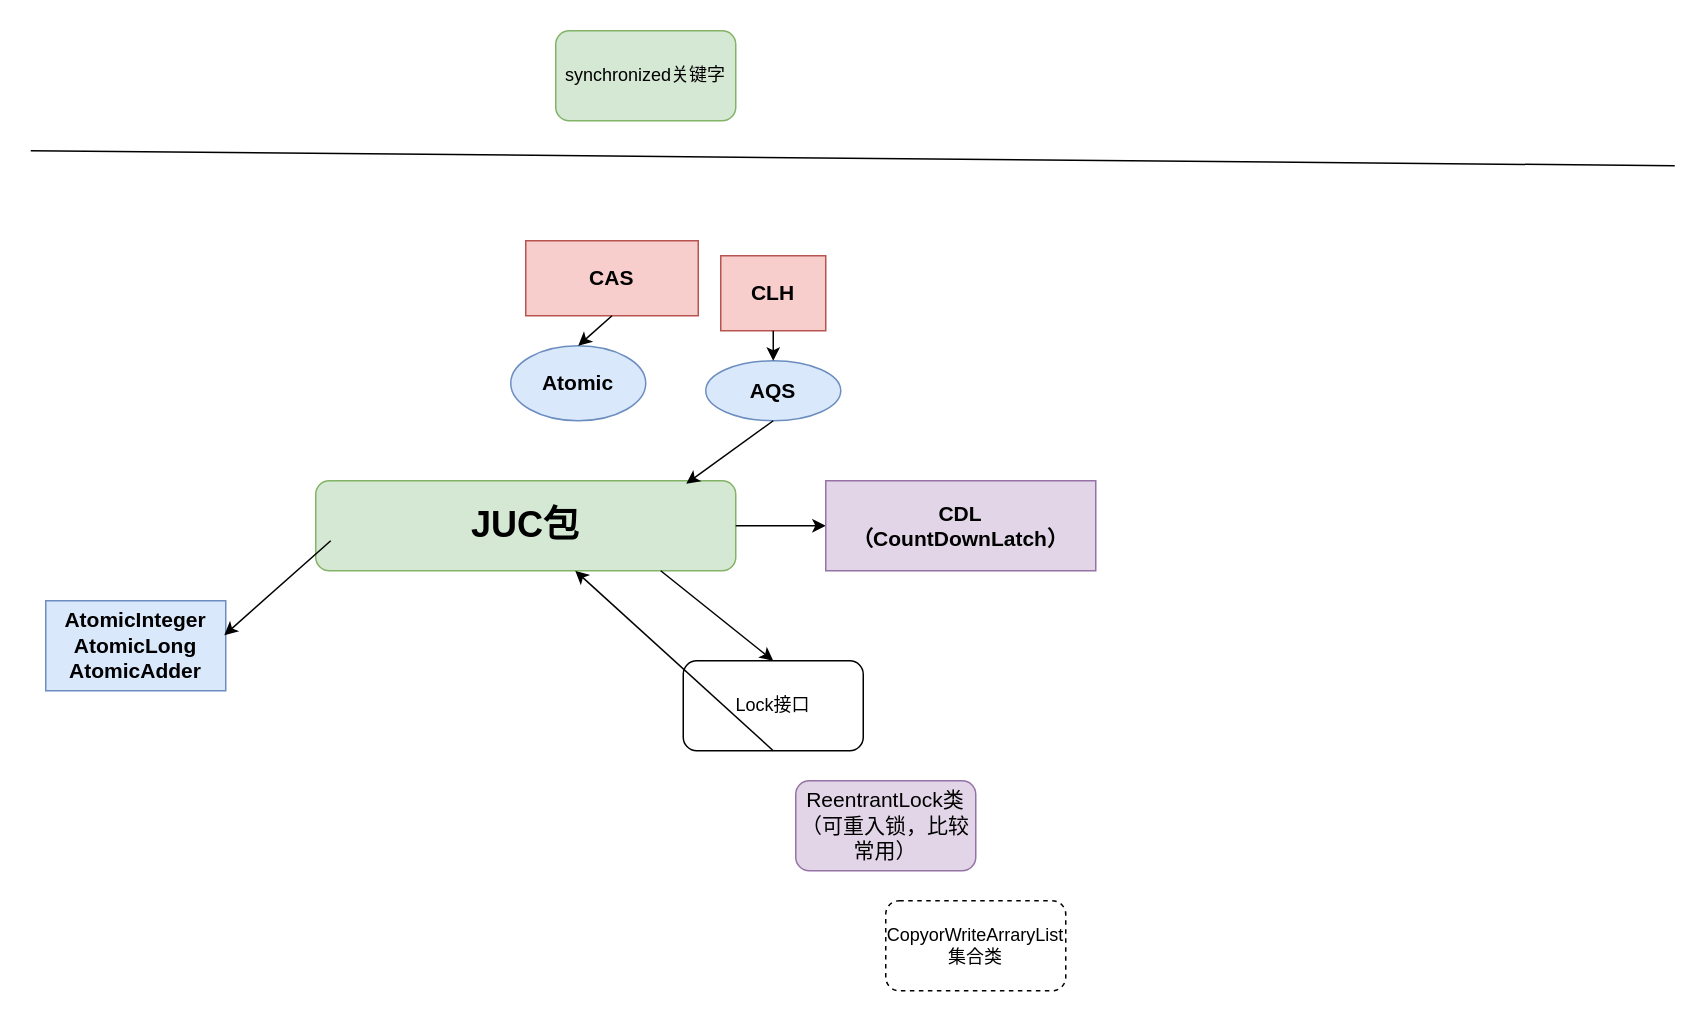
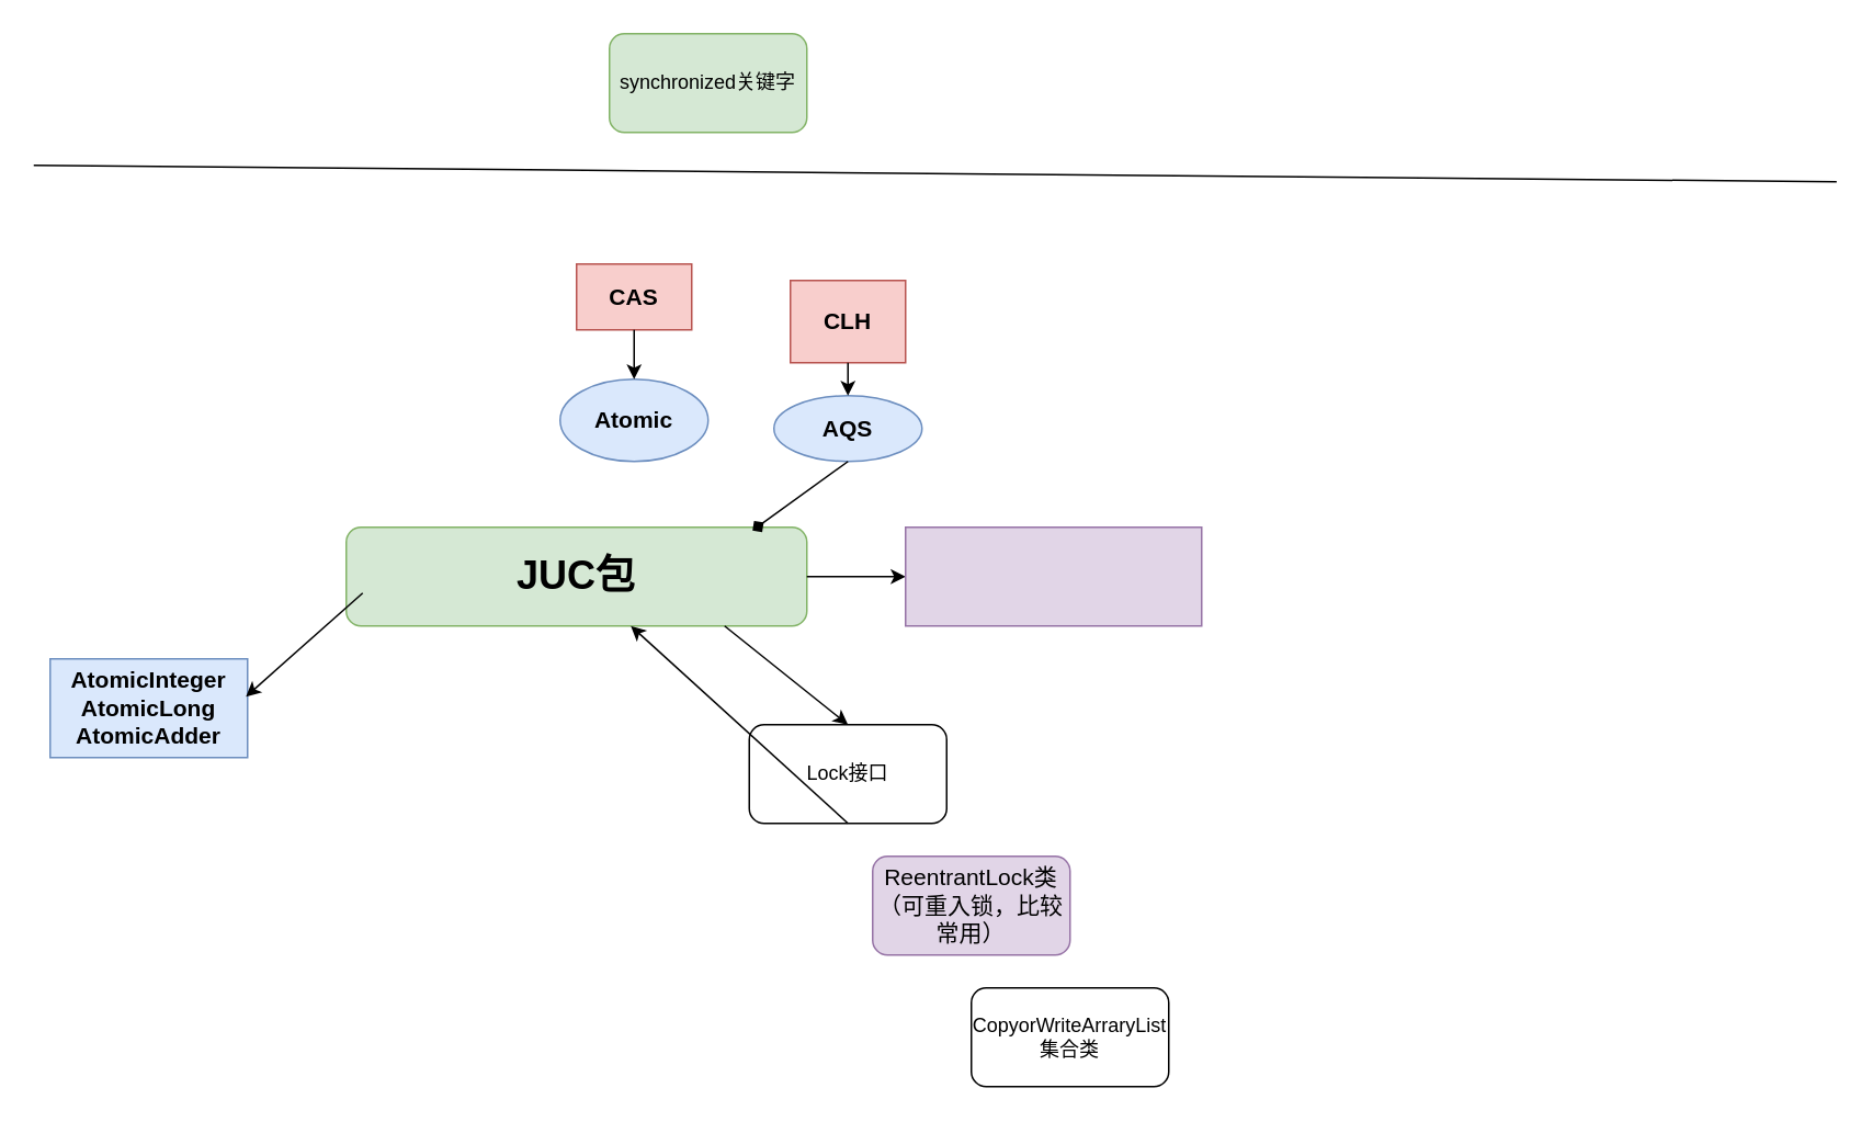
- <mxCell id="12" value="&lt;font style=&quot;font-size: 14px&quot;&gt;&lt;b&gt;CAS&lt;/b&gt;&lt;/font&gt;" style="rounded=0;whiteSpace=wrap;html=1;fillColor=#f8cecc;strokeColor=#b85450;" vertex="1" parent="1"><mxGeometry x="350" y="160" width="115" height="50" as="geometry" /></mxCell>
+ <mxCell id="12" value="&lt;font style=&quot;font-size: 14px&quot;&gt;&lt;b&gt;CAS&lt;/b&gt;&lt;/font&gt;" style="rounded=0;whiteSpace=wrap;html=1;fillColor=#f8cecc;strokeColor=#b85450;" vertex="1" parent="1"><mxGeometry x="350" y="160" width="70" height="40" as="geometry" /></mxCell>
- <mxCell id="16" value="" style="endArrow=classic;html=1;exitX=0.5;exitY=1;exitDx=0;exitDy=0;entryX=0.882;entryY=0.033;entryDx=0;entryDy=0;entryPerimeter=0;" edge="1" parent="1" source="11" target="2"><mxGeometry width="50" height="50" relative="1" as="geometry"><mxPoint x="590" y="450" as="sourcePoint" /><mxPoint x="640" y="400" as="targetPoint" /></mxGeometry></mxCell>
+ <mxCell id="16" value="" style="endArrow=diamond;html=1;exitX=0.5;exitY=1;exitDx=0;exitDy=0;entryX=0.882;entryY=0.033;entryDx=0;entryDy=0;entryPerimeter=0;" edge="1" parent="1" source="11" target="2"><mxGeometry width="50" height="50" relative="1" as="geometry"><mxPoint x="590" y="450" as="sourcePoint" /><mxPoint x="640" y="400" as="targetPoint" /></mxGeometry></mxCell>
- <mxCell id="19" value="&lt;font style=&quot;font-size: 14px&quot;&gt;&lt;b&gt;CDL（CountDownLatch）&lt;/b&gt;&lt;/font&gt;" style="text;html=1;strokeColor=none;fillColor=none;align=center;verticalAlign=middle;whiteSpace=wrap;rounded=0;" vertex="1" parent="1"><mxGeometry x="580" y="340" width="120" height="20" as="geometry" /></mxCell>
- <mxCell id="5" value="CopyorWriteArraryList集合类" style="rounded=1;whiteSpace=wrap;html=1;dashed=1;" vertex="1" parent="1"><mxGeometry x="590" y="600" width="120" height="60" as="geometry" /></mxCell>
+ <mxCell id="5" value="CopyorWriteArraryList集合类" style="rounded=1;whiteSpace=wrap;html=1;" vertex="1" parent="1"><mxGeometry x="590" y="600" width="120" height="60" as="geometry" /></mxCell>
